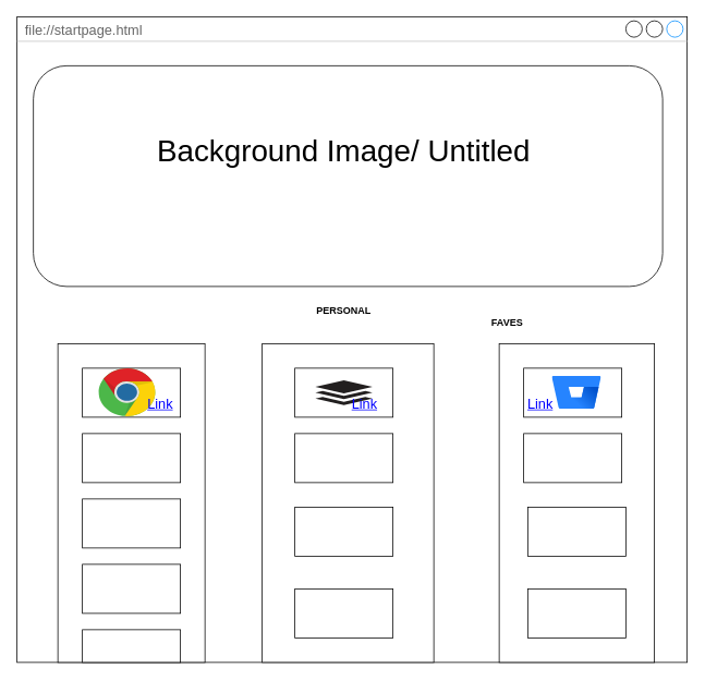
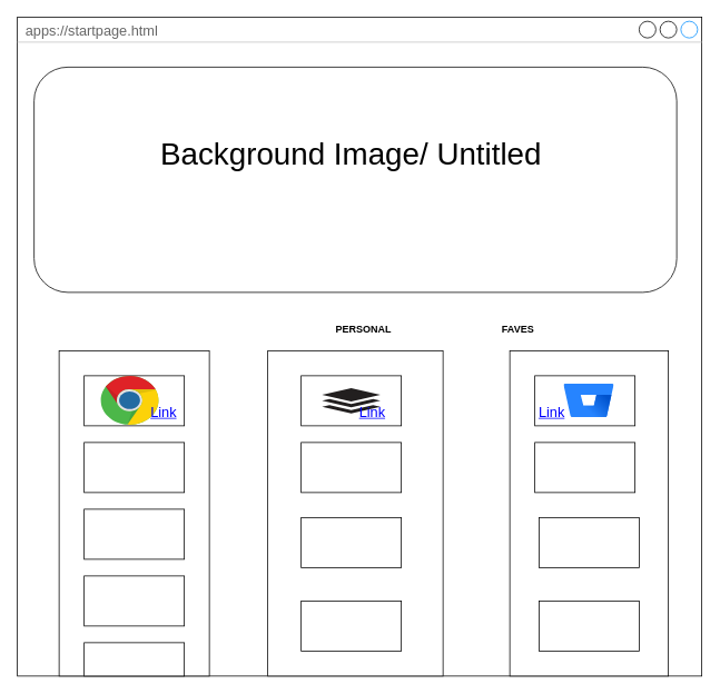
- <mxCell id="2" value="file://startpage.html" style="strokeWidth=1;shadow=0;dashed=0;align=center;html=1;shape=mxgraph.mockup.containers.window;align=left;verticalAlign=top;spacingLeft=8;strokeColor2=#008cff;strokeColor3=#c4c4c4;fontColor=#666666;mainText=;fontSize=17;labelBackgroundColor=none;" vertex="1" parent="1"><mxGeometry x="20" y="20" width="820" height="790" as="geometry" /></mxCell>
+ <mxCell id="2" value="apps://startpage.html" style="strokeWidth=1;shadow=0;dashed=0;align=center;html=1;shape=mxgraph.mockup.containers.window;align=left;verticalAlign=top;spacingLeft=8;strokeColor2=#008cff;strokeColor3=#c4c4c4;fontColor=#666666;mainText=;fontSize=17;labelBackgroundColor=none;" vertex="1" parent="1"><mxGeometry x="20" y="20" width="820" height="790" as="geometry" /></mxCell>
- <mxCell id="23" value="PERSONAL" style="text;html=1;strokeColor=none;fillColor=none;align=center;verticalAlign=middle;whiteSpace=wrap;rounded=0;fontStyle=1" vertex="1" parent="3"><mxGeometry x="340" y="365" width="160" height="30" as="geometry" /></mxCell>
+ <mxCell id="23" value="PERSONAL" style="text;html=1;strokeColor=none;fillColor=none;align=center;verticalAlign=middle;whiteSpace=wrap;rounded=0;fontStyle=1" vertex="1" parent="3"><mxGeometry x="355" y="380" width="160" height="30" as="geometry" /></mxCell>
